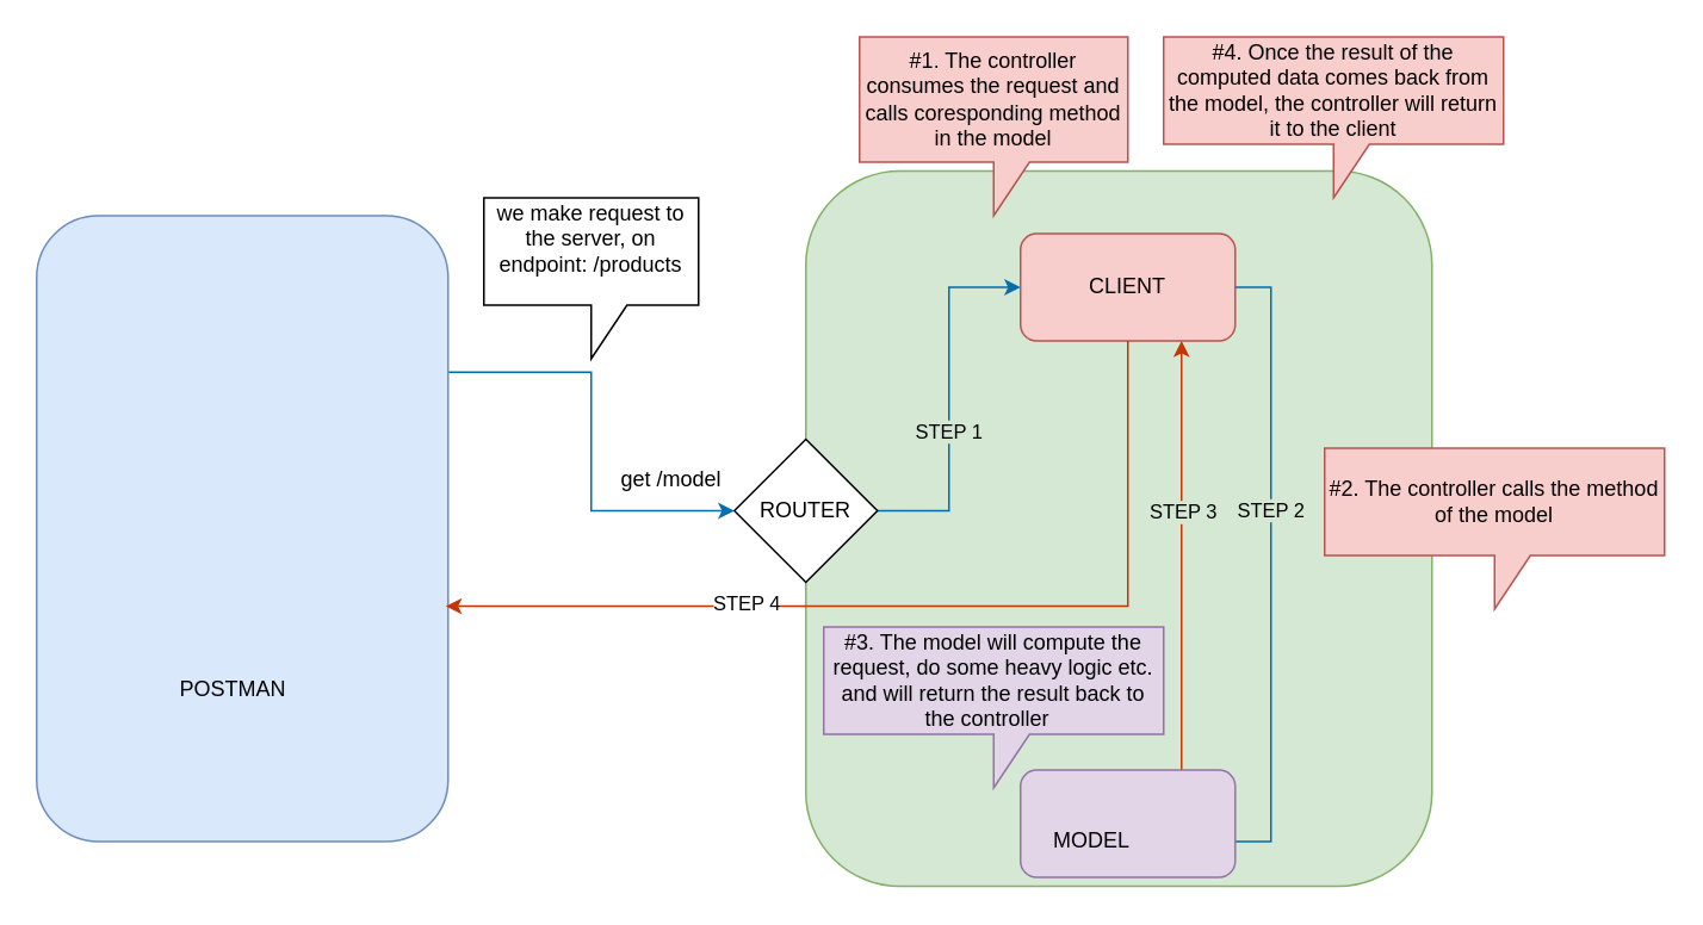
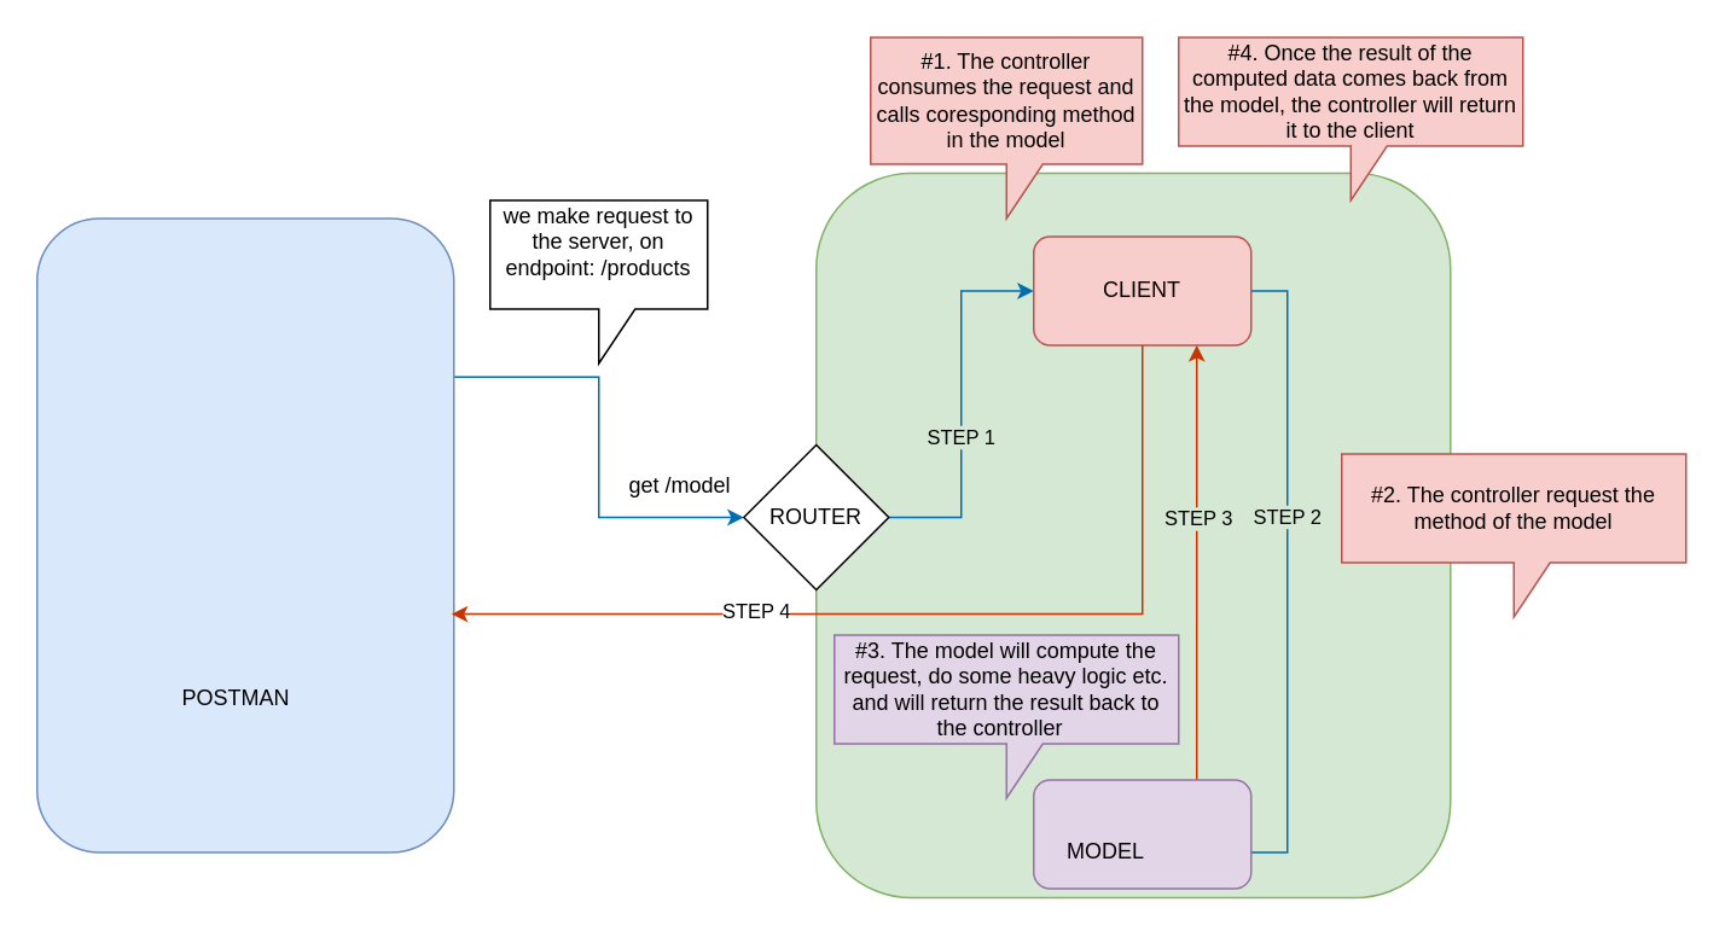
- <mxCell id="25" value="#2. The controller calls the method of the model" style="shape=callout;whiteSpace=wrap;html=1;perimeter=calloutPerimeter;fillColor=#f8cecc;strokeColor=#b85450;" vertex="1" parent="1"><mxGeometry x="740" y="250" width="190" height="90" as="geometry" /></mxCell>
+ <mxCell id="25" value="#2. The controller request the method of the model" style="shape=callout;whiteSpace=wrap;html=1;perimeter=calloutPerimeter;fillColor=#f8cecc;strokeColor=#b85450;" vertex="1" parent="1"><mxGeometry x="740" y="250" width="190" height="90" as="geometry" /></mxCell>
